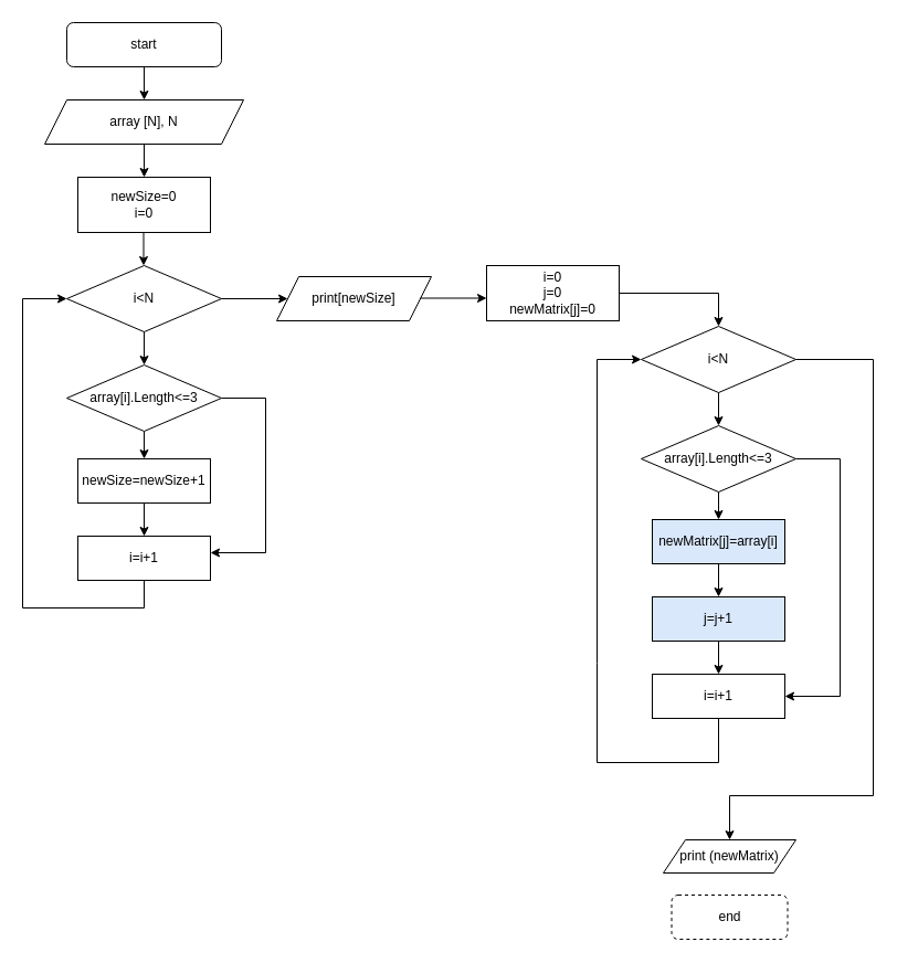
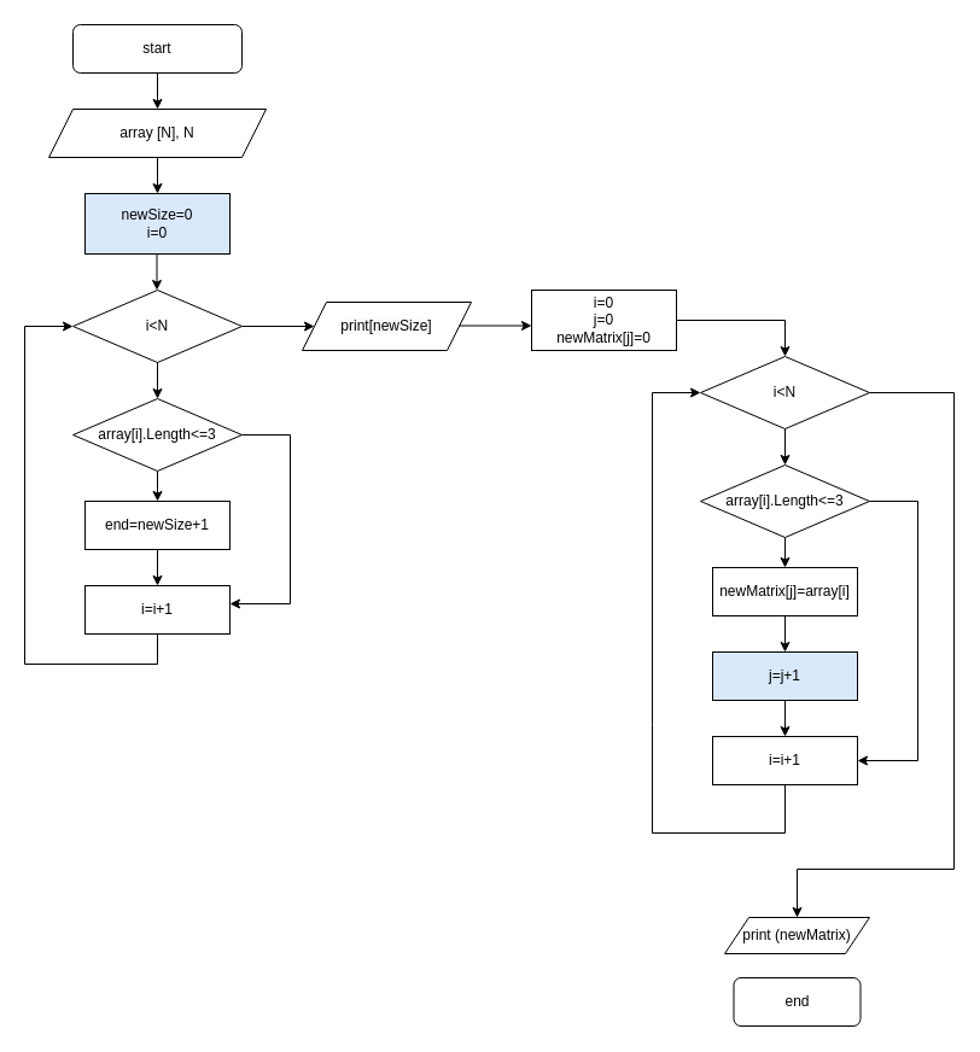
- <mxCell id="13" value="newSize=0&lt;br style=&quot;border-color: var(--border-color);&quot;&gt;i=0" style="rounded=0;whiteSpace=wrap;html=1;" parent="1" vertex="1"><mxGeometry x="70" y="160" width="120" height="50" as="geometry" /></mxCell>
+ <mxCell id="13" value="newSize=0&lt;br style=&quot;border-color: var(--border-color);&quot;&gt;i=0" style="rounded=0;whiteSpace=wrap;html=1;fillColor=#dae8fc;" parent="1" vertex="1"><mxGeometry x="70" y="160" width="120" height="50" as="geometry" /></mxCell>
- <mxCell id="10" value="newSize=newSize+1" style="rounded=0;whiteSpace=wrap;html=1;" parent="1" vertex="1"><mxGeometry x="70" y="415" width="120" height="40" as="geometry" /></mxCell>
+ <mxCell id="10" value="end=newSize+1" style="rounded=0;whiteSpace=wrap;html=1;" parent="1" vertex="1"><mxGeometry x="70" y="415" width="120" height="40" as="geometry" /></mxCell>
- <mxCell id="25" value="newMatrix[j]=array[i]" style="rounded=0;whiteSpace=wrap;html=1;fillColor=#dae8fc;" vertex="1" parent="1"><mxGeometry x="590" y="470" width="120" height="40" as="geometry" /></mxCell>
+ <mxCell id="25" value="newMatrix[j]=array[i]" style="rounded=0;whiteSpace=wrap;html=1;" vertex="1" parent="1"><mxGeometry x="590" y="470" width="120" height="40" as="geometry" /></mxCell>
- <mxCell id="20" value="end" style="rounded=1;whiteSpace=wrap;html=1;dashed=1;" parent="1" vertex="1"><mxGeometry x="607.5" y="810" width="105" height="40" as="geometry" /></mxCell>
+ <mxCell id="20" value="end" style="rounded=1;whiteSpace=wrap;html=1;" parent="1" vertex="1"><mxGeometry x="607.5" y="810" width="105" height="40" as="geometry" /></mxCell>
